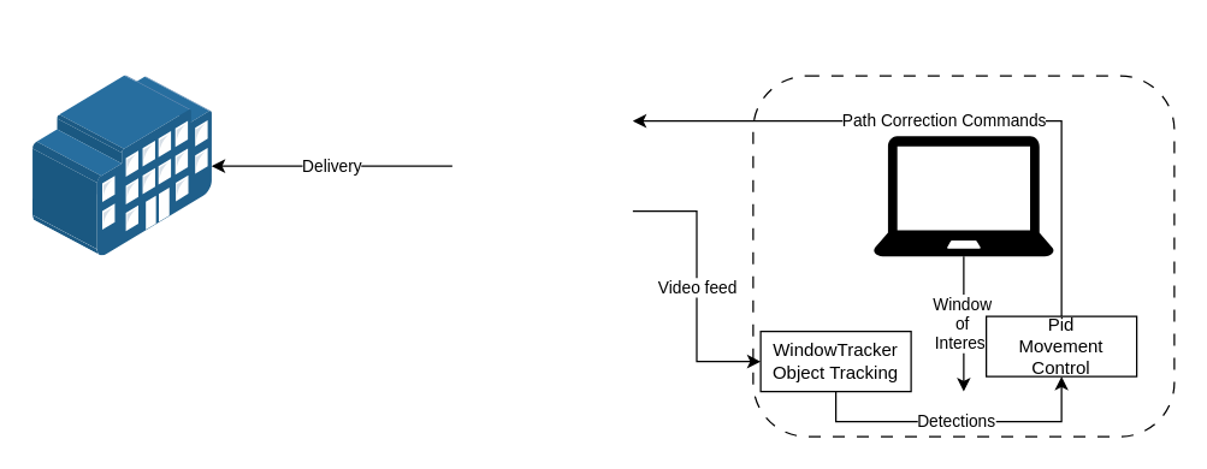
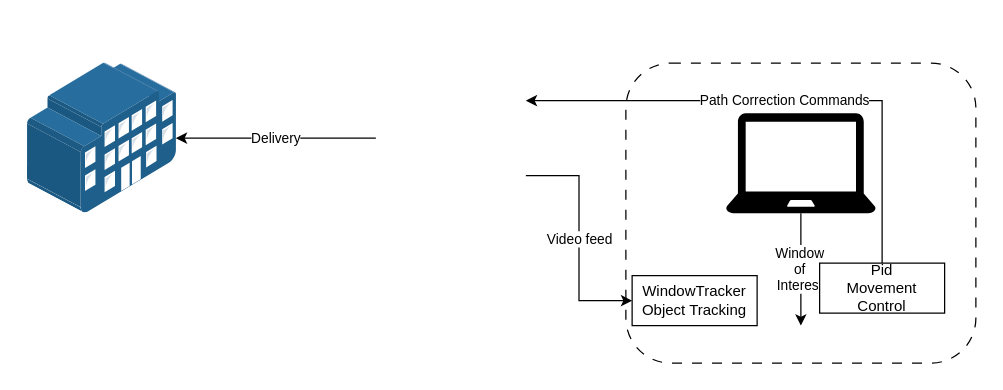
- <mxCell id="6" value="Detections" style="edgeStyle=orthogonalEdgeStyle;rounded=0;orthogonalLoop=1;jettySize=auto;html=1;exitX=0.5;exitY=1;exitDx=0;exitDy=0;entryX=0.5;entryY=1;entryDx=0;entryDy=0;" edge="1" parent="1" source="8" target="10"><mxGeometry relative="1" as="geometry"><mxPoint x="630" y="270" as="targetPoint" /></mxGeometry></mxCell>
